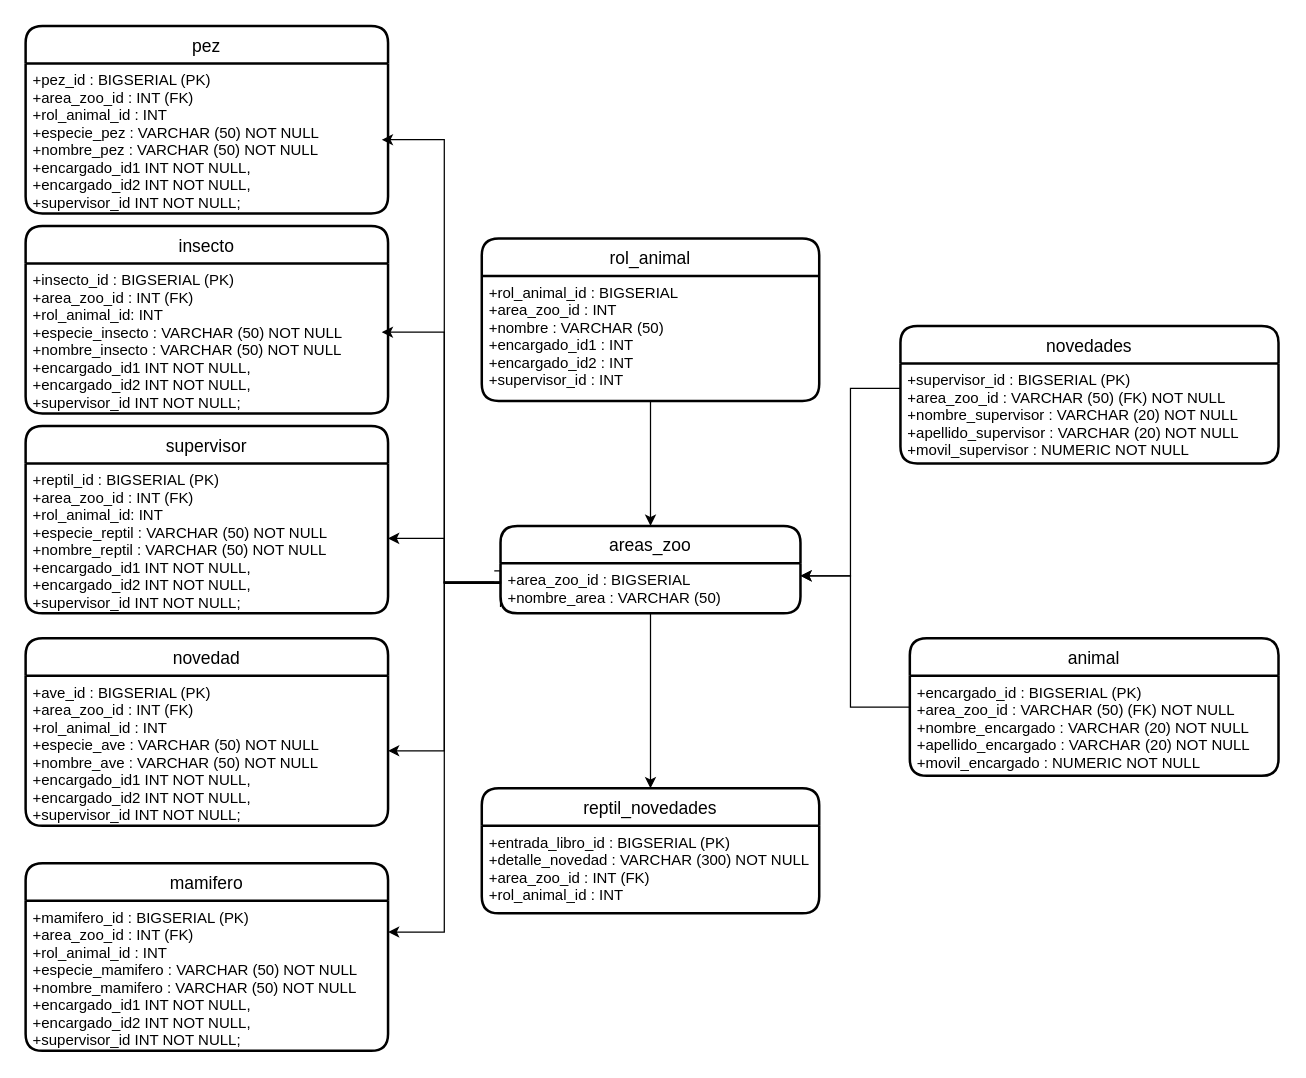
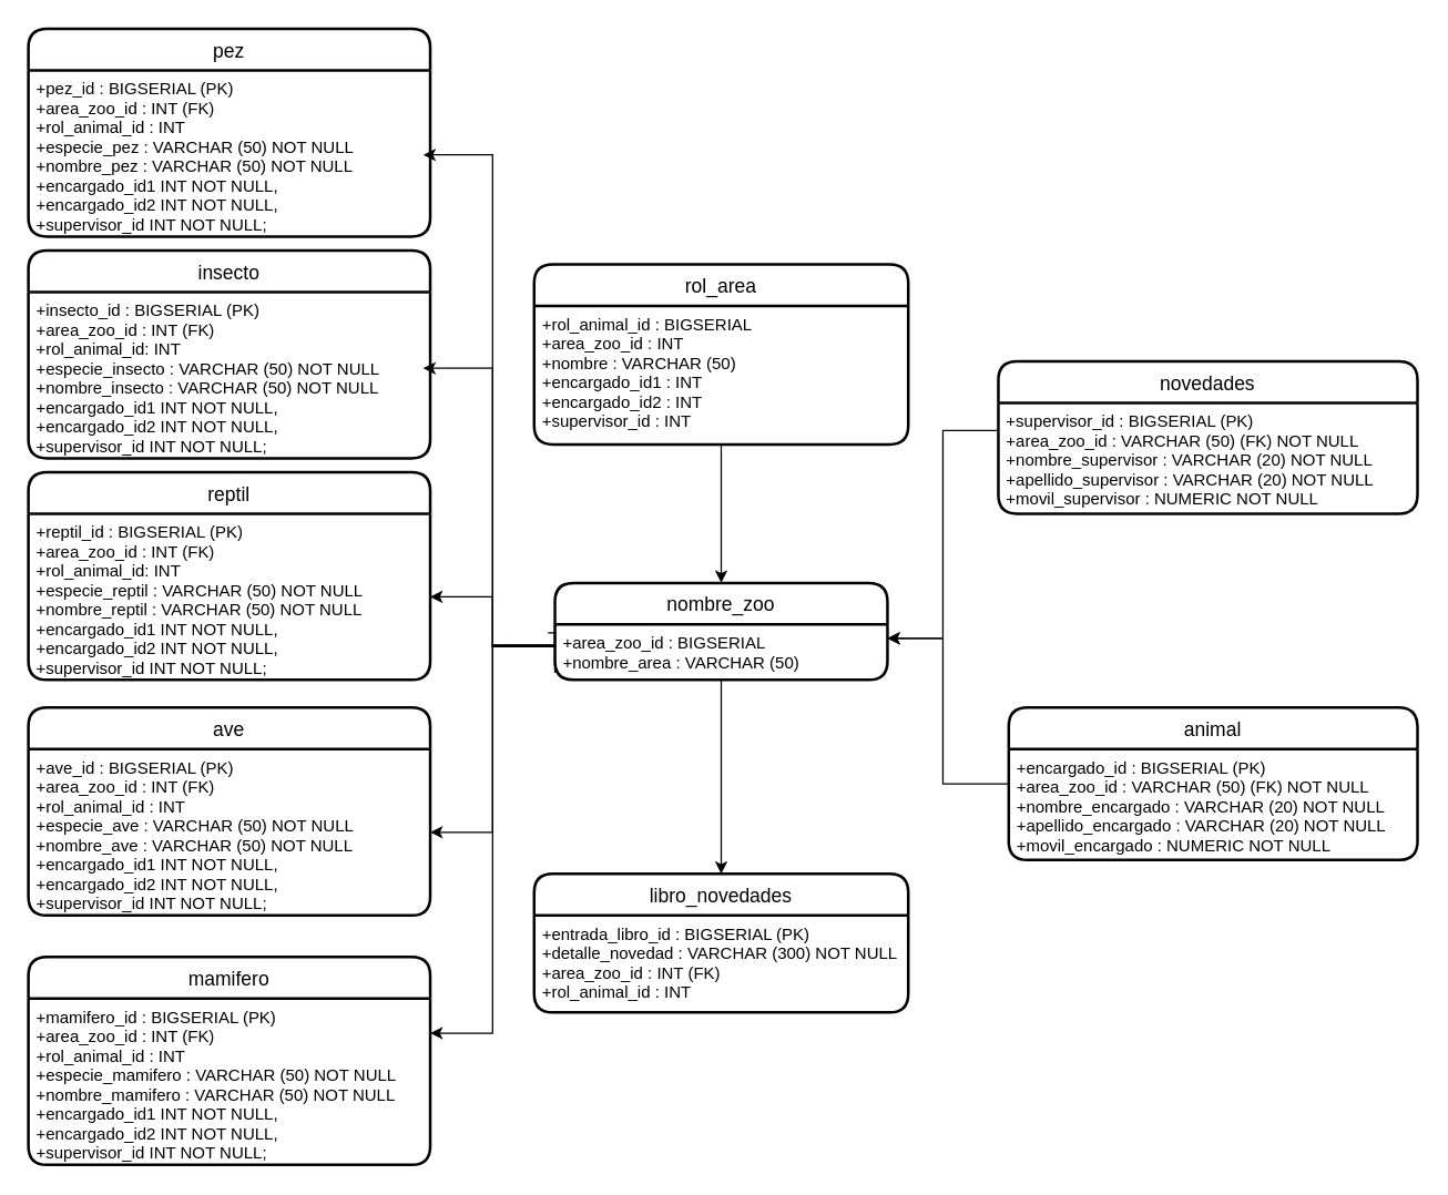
- <mxCell id="28" value="rol_animal" style="swimlane;childLayout=stackLayout;horizontal=1;startSize=30;horizontalStack=0;rounded=1;fontSize=14;fontStyle=0;strokeWidth=2;resizeParent=0;resizeLast=1;shadow=0;dashed=0;align=center;" vertex="1" parent="1"><mxGeometry x="385" y="190" width="270" height="130" as="geometry" /></mxCell>
+ <mxCell id="28" value="rol_area" style="swimlane;childLayout=stackLayout;horizontal=1;startSize=30;horizontalStack=0;rounded=1;fontSize=14;fontStyle=0;strokeWidth=2;resizeParent=0;resizeLast=1;shadow=0;dashed=0;align=center;" vertex="1" parent="1"><mxGeometry x="385" y="190" width="270" height="130" as="geometry" /></mxCell>
- <mxCell id="13" value="supervisor" style="swimlane;childLayout=stackLayout;horizontal=1;startSize=30;horizontalStack=0;rounded=1;fontSize=14;fontStyle=0;strokeWidth=2;resizeParent=0;resizeLast=1;shadow=0;dashed=0;align=center;" parent="1" vertex="1"><mxGeometry x="20" y="340" width="290" height="150" as="geometry" /></mxCell>
+ <mxCell id="13" value="reptil" style="swimlane;childLayout=stackLayout;horizontal=1;startSize=30;horizontalStack=0;rounded=1;fontSize=14;fontStyle=0;strokeWidth=2;resizeParent=0;resizeLast=1;shadow=0;dashed=0;align=center;" parent="1" vertex="1"><mxGeometry x="20" y="340" width="290" height="150" as="geometry" /></mxCell>
- <mxCell id="20" value="areas_zoo" style="swimlane;childLayout=stackLayout;horizontal=1;startSize=30;horizontalStack=0;rounded=1;fontSize=14;fontStyle=0;strokeWidth=2;resizeParent=0;resizeLast=1;shadow=0;dashed=0;align=center;" parent="1" vertex="1"><mxGeometry x="400" y="420" width="240" height="70" as="geometry" /></mxCell>
+ <mxCell id="20" value="nombre_zoo" style="swimlane;childLayout=stackLayout;horizontal=1;startSize=30;horizontalStack=0;rounded=1;fontSize=14;fontStyle=0;strokeWidth=2;resizeParent=0;resizeLast=1;shadow=0;dashed=0;align=center;" parent="1" vertex="1"><mxGeometry x="400" y="420" width="240" height="70" as="geometry" /></mxCell>
- <mxCell id="15" value="novedad" style="swimlane;childLayout=stackLayout;horizontal=1;startSize=30;horizontalStack=0;rounded=1;fontSize=14;fontStyle=0;strokeWidth=2;resizeParent=0;resizeLast=1;shadow=0;dashed=0;align=center;" parent="1" vertex="1"><mxGeometry x="20" y="510" width="290" height="150" as="geometry" /></mxCell>
+ <mxCell id="15" value="ave" style="swimlane;childLayout=stackLayout;horizontal=1;startSize=30;horizontalStack=0;rounded=1;fontSize=14;fontStyle=0;strokeWidth=2;resizeParent=0;resizeLast=1;shadow=0;dashed=0;align=center;" parent="1" vertex="1"><mxGeometry x="20" y="510" width="290" height="150" as="geometry" /></mxCell>
- <mxCell id="6" value="reptil_novedades" style="swimlane;childLayout=stackLayout;horizontal=1;startSize=30;horizontalStack=0;rounded=1;fontSize=14;fontStyle=0;strokeWidth=2;resizeParent=0;resizeLast=1;shadow=0;dashed=0;align=center;" parent="1" vertex="1"><mxGeometry x="385" y="630" width="270" height="100" as="geometry" /></mxCell>
+ <mxCell id="6" value="libro_novedades" style="swimlane;childLayout=stackLayout;horizontal=1;startSize=30;horizontalStack=0;rounded=1;fontSize=14;fontStyle=0;strokeWidth=2;resizeParent=0;resizeLast=1;shadow=0;dashed=0;align=center;" parent="1" vertex="1"><mxGeometry x="385" y="630" width="270" height="100" as="geometry" /></mxCell>
